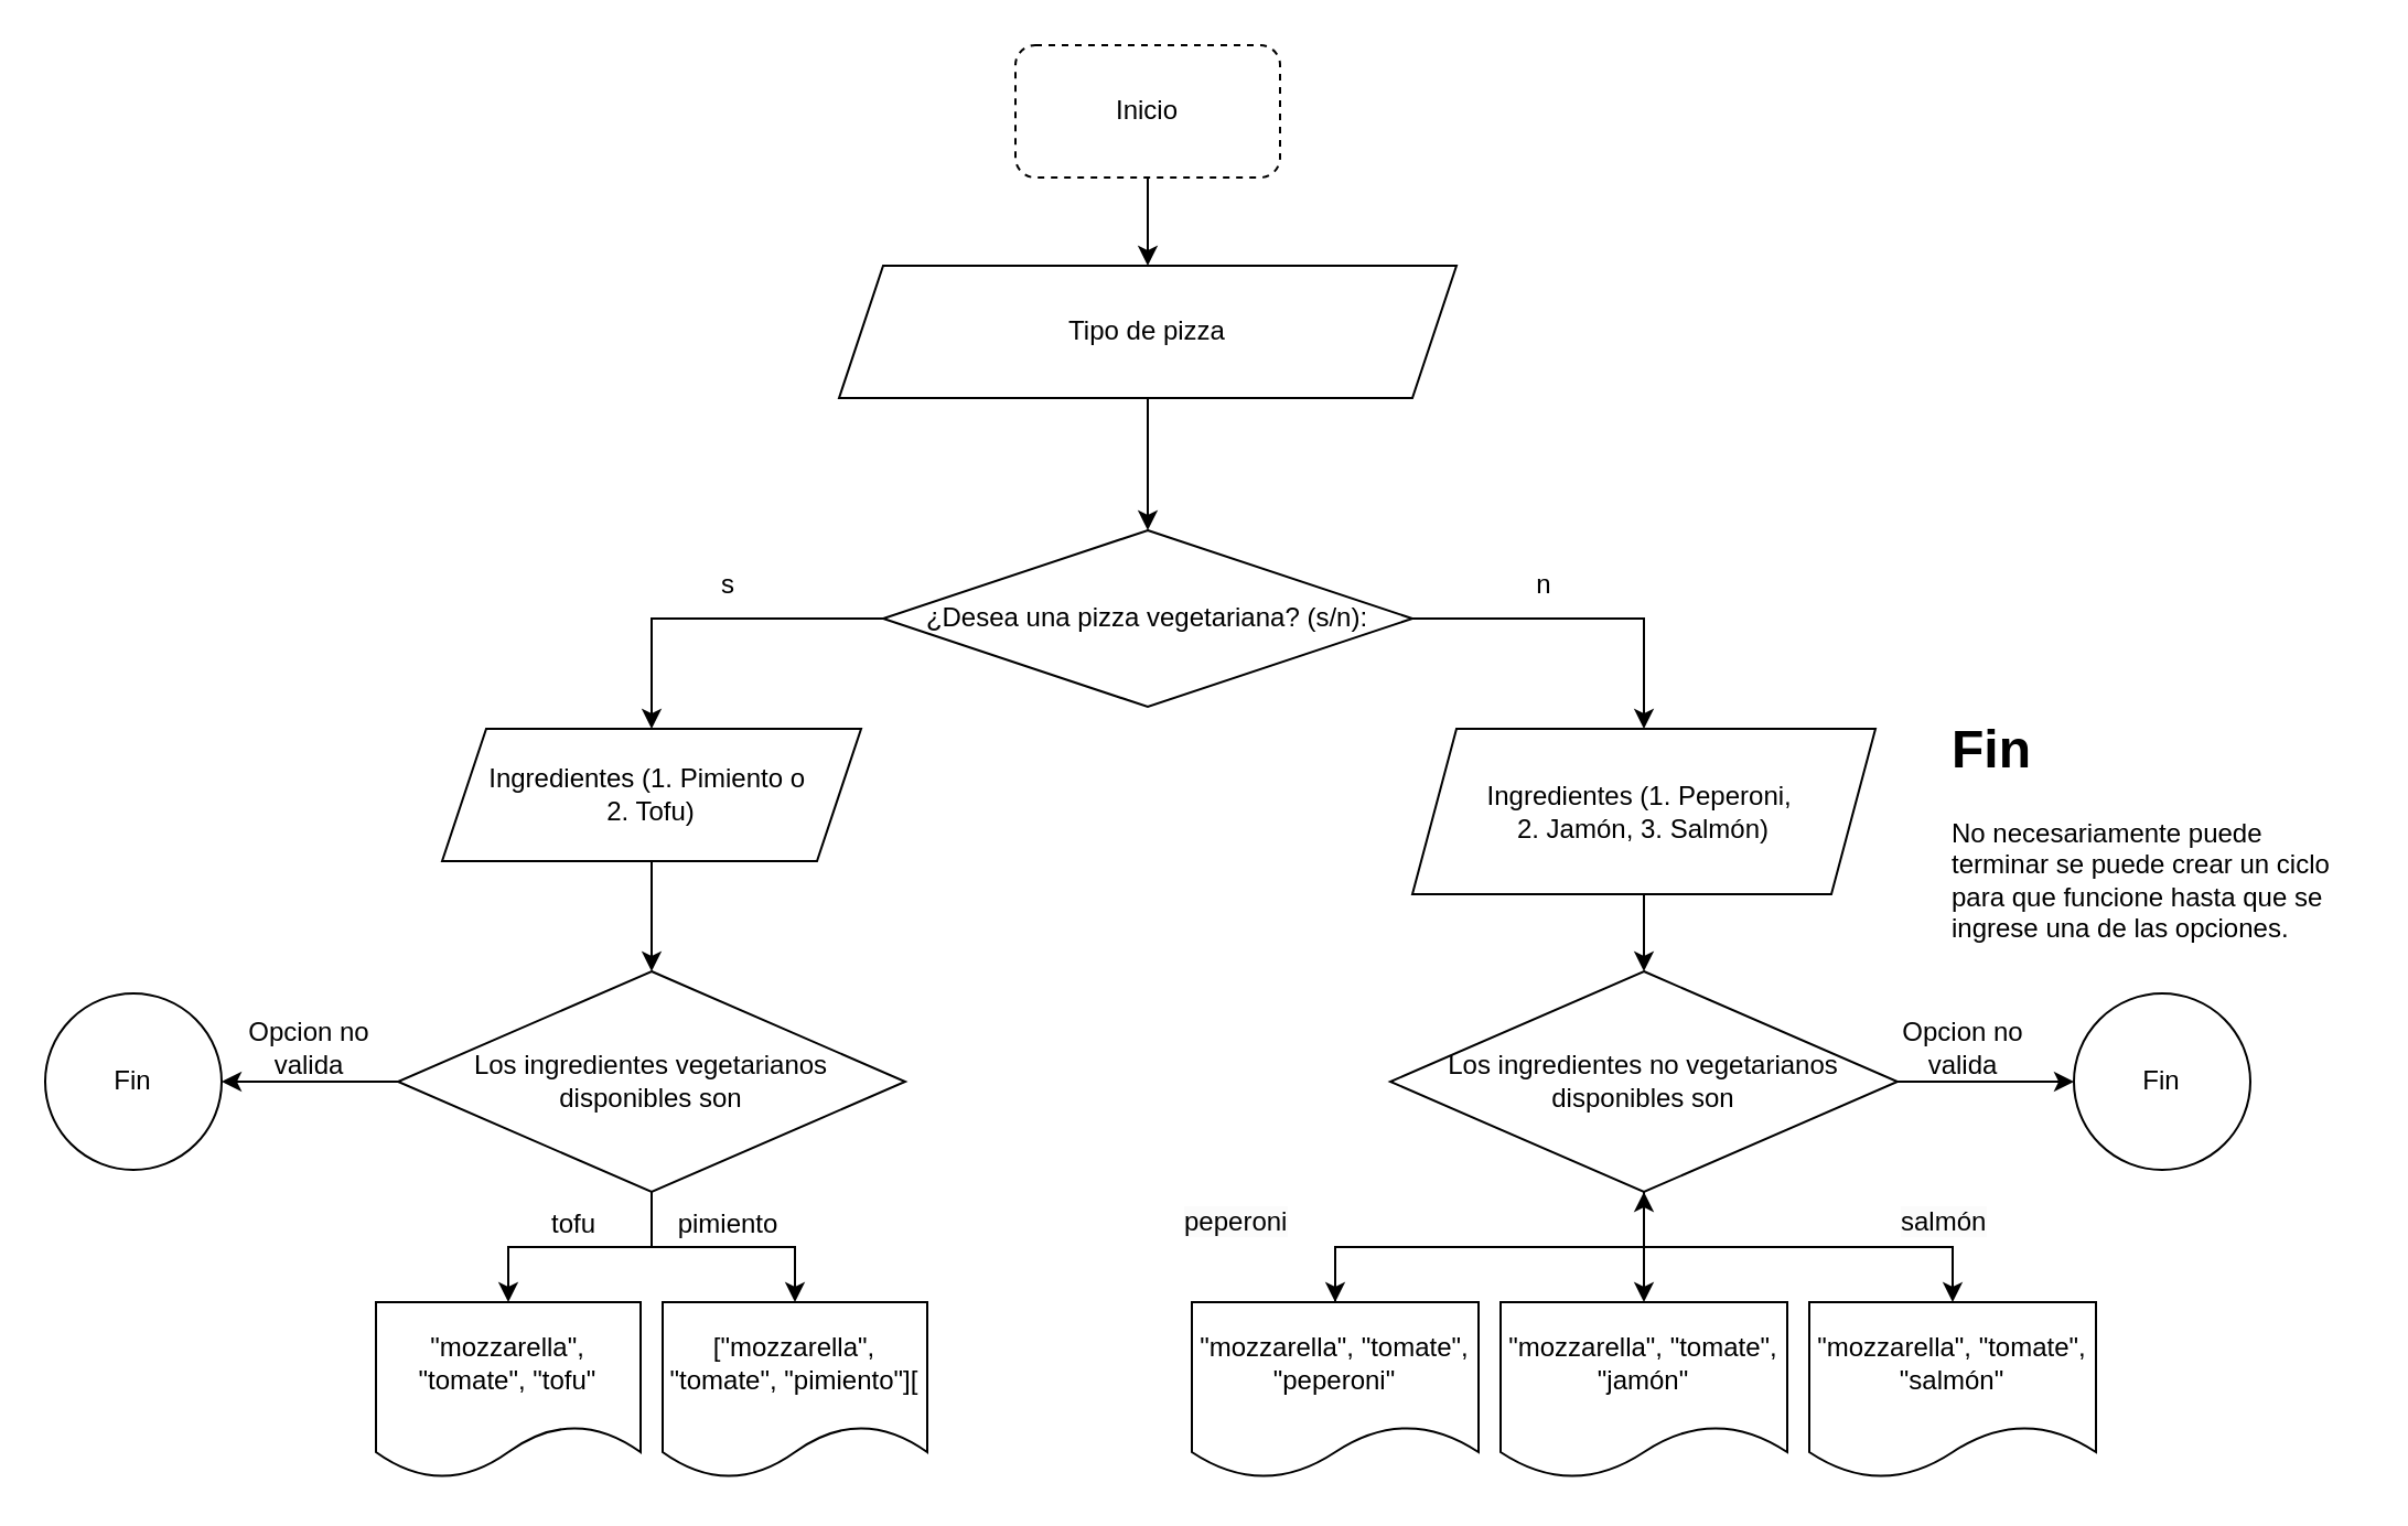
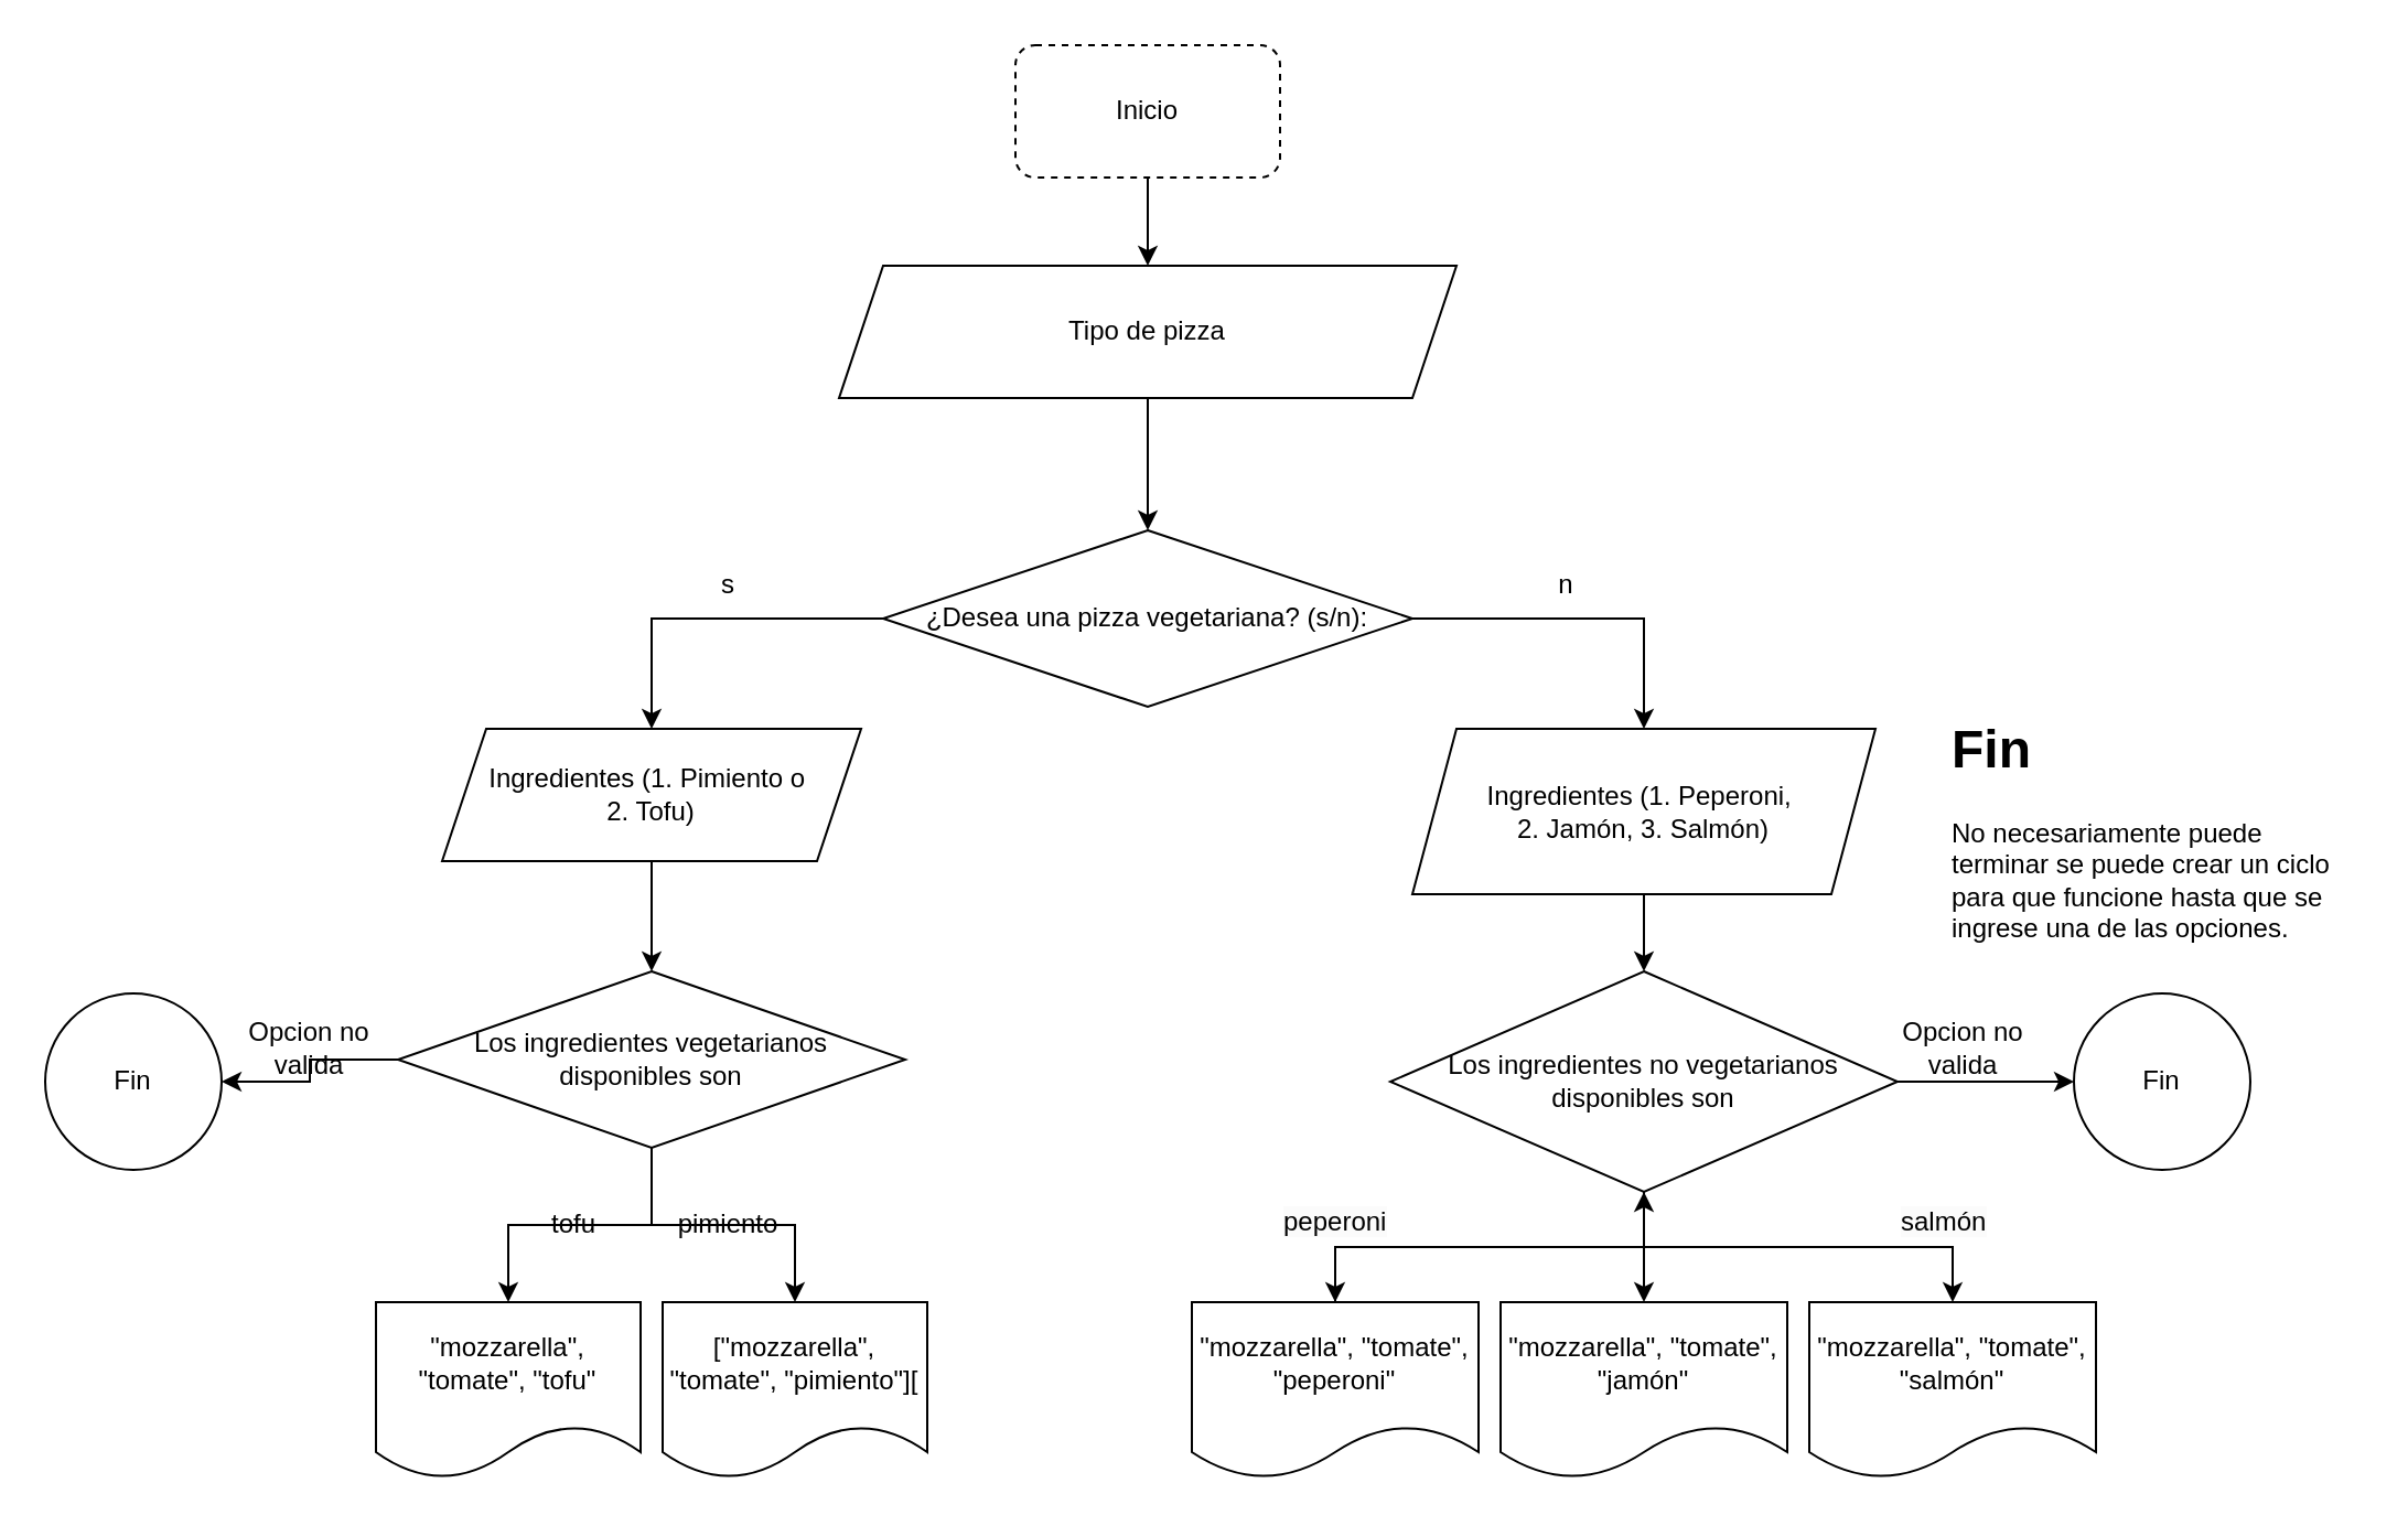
- <mxCell id="17" value="n" style="text;html=1;strokeColor=none;fillColor=none;align=center;verticalAlign=middle;whiteSpace=wrap;rounded=0;" parent="1" vertex="1"><mxGeometry x="670" y="250" width="60" height="30" as="geometry" /></mxCell>
+ <mxCell id="17" value="n" style="text;html=1;strokeColor=none;fillColor=none;align=center;verticalAlign=middle;whiteSpace=wrap;rounded=0;" parent="1" vertex="1"><mxGeometry x="680" y="250" width="60" height="30" as="geometry" /></mxCell>
- <mxCell id="10" value="Los ingredientes vegetarianos&lt;br&gt;disponibles son" style="rhombus;whiteSpace=wrap;html=1;" parent="1" vertex="1"><mxGeometry x="180" y="440" width="230" height="100" as="geometry" /></mxCell>
+ <mxCell id="10" value="Los ingredientes vegetarianos&lt;br&gt;disponibles son" style="rhombus;whiteSpace=wrap;html=1;" parent="1" vertex="1"><mxGeometry x="180" y="440" width="230" height="80" as="geometry" /></mxCell>
- <mxCell id="32" value="&lt;span style=&quot;color: rgb(0, 0, 0); font-family: Helvetica; font-size: 12px; font-style: normal; font-variant-ligatures: normal; font-variant-caps: normal; font-weight: 400; letter-spacing: normal; orphans: 2; text-align: center; text-indent: 0px; text-transform: none; widows: 2; word-spacing: 0px; -webkit-text-stroke-width: 0px; background-color: rgb(251, 251, 251); text-decoration-thickness: initial; text-decoration-style: initial; text-decoration-color: initial; float: none; display: inline !important;&quot;&gt;peperoni&lt;/span&gt;" style="text;whiteSpace=wrap;html=1;" parent="1" vertex="1"><mxGeometry x="535" y="540" width="50" height="25" as="geometry" /></mxCell>
+ <mxCell id="32" value="&lt;span style=&quot;color: rgb(0, 0, 0); font-family: Helvetica; font-size: 12px; font-style: normal; font-variant-ligatures: normal; font-variant-caps: normal; font-weight: 400; letter-spacing: normal; orphans: 2; text-align: center; text-indent: 0px; text-transform: none; widows: 2; word-spacing: 0px; -webkit-text-stroke-width: 0px; background-color: rgb(251, 251, 251); text-decoration-thickness: initial; text-decoration-style: initial; text-decoration-color: initial; float: none; display: inline !important;&quot;&gt;peperoni&lt;/span&gt;" style="text;whiteSpace=wrap;html=1;" parent="1" vertex="1"><mxGeometry x="580" y="540" width="50" height="25" as="geometry" /></mxCell>
